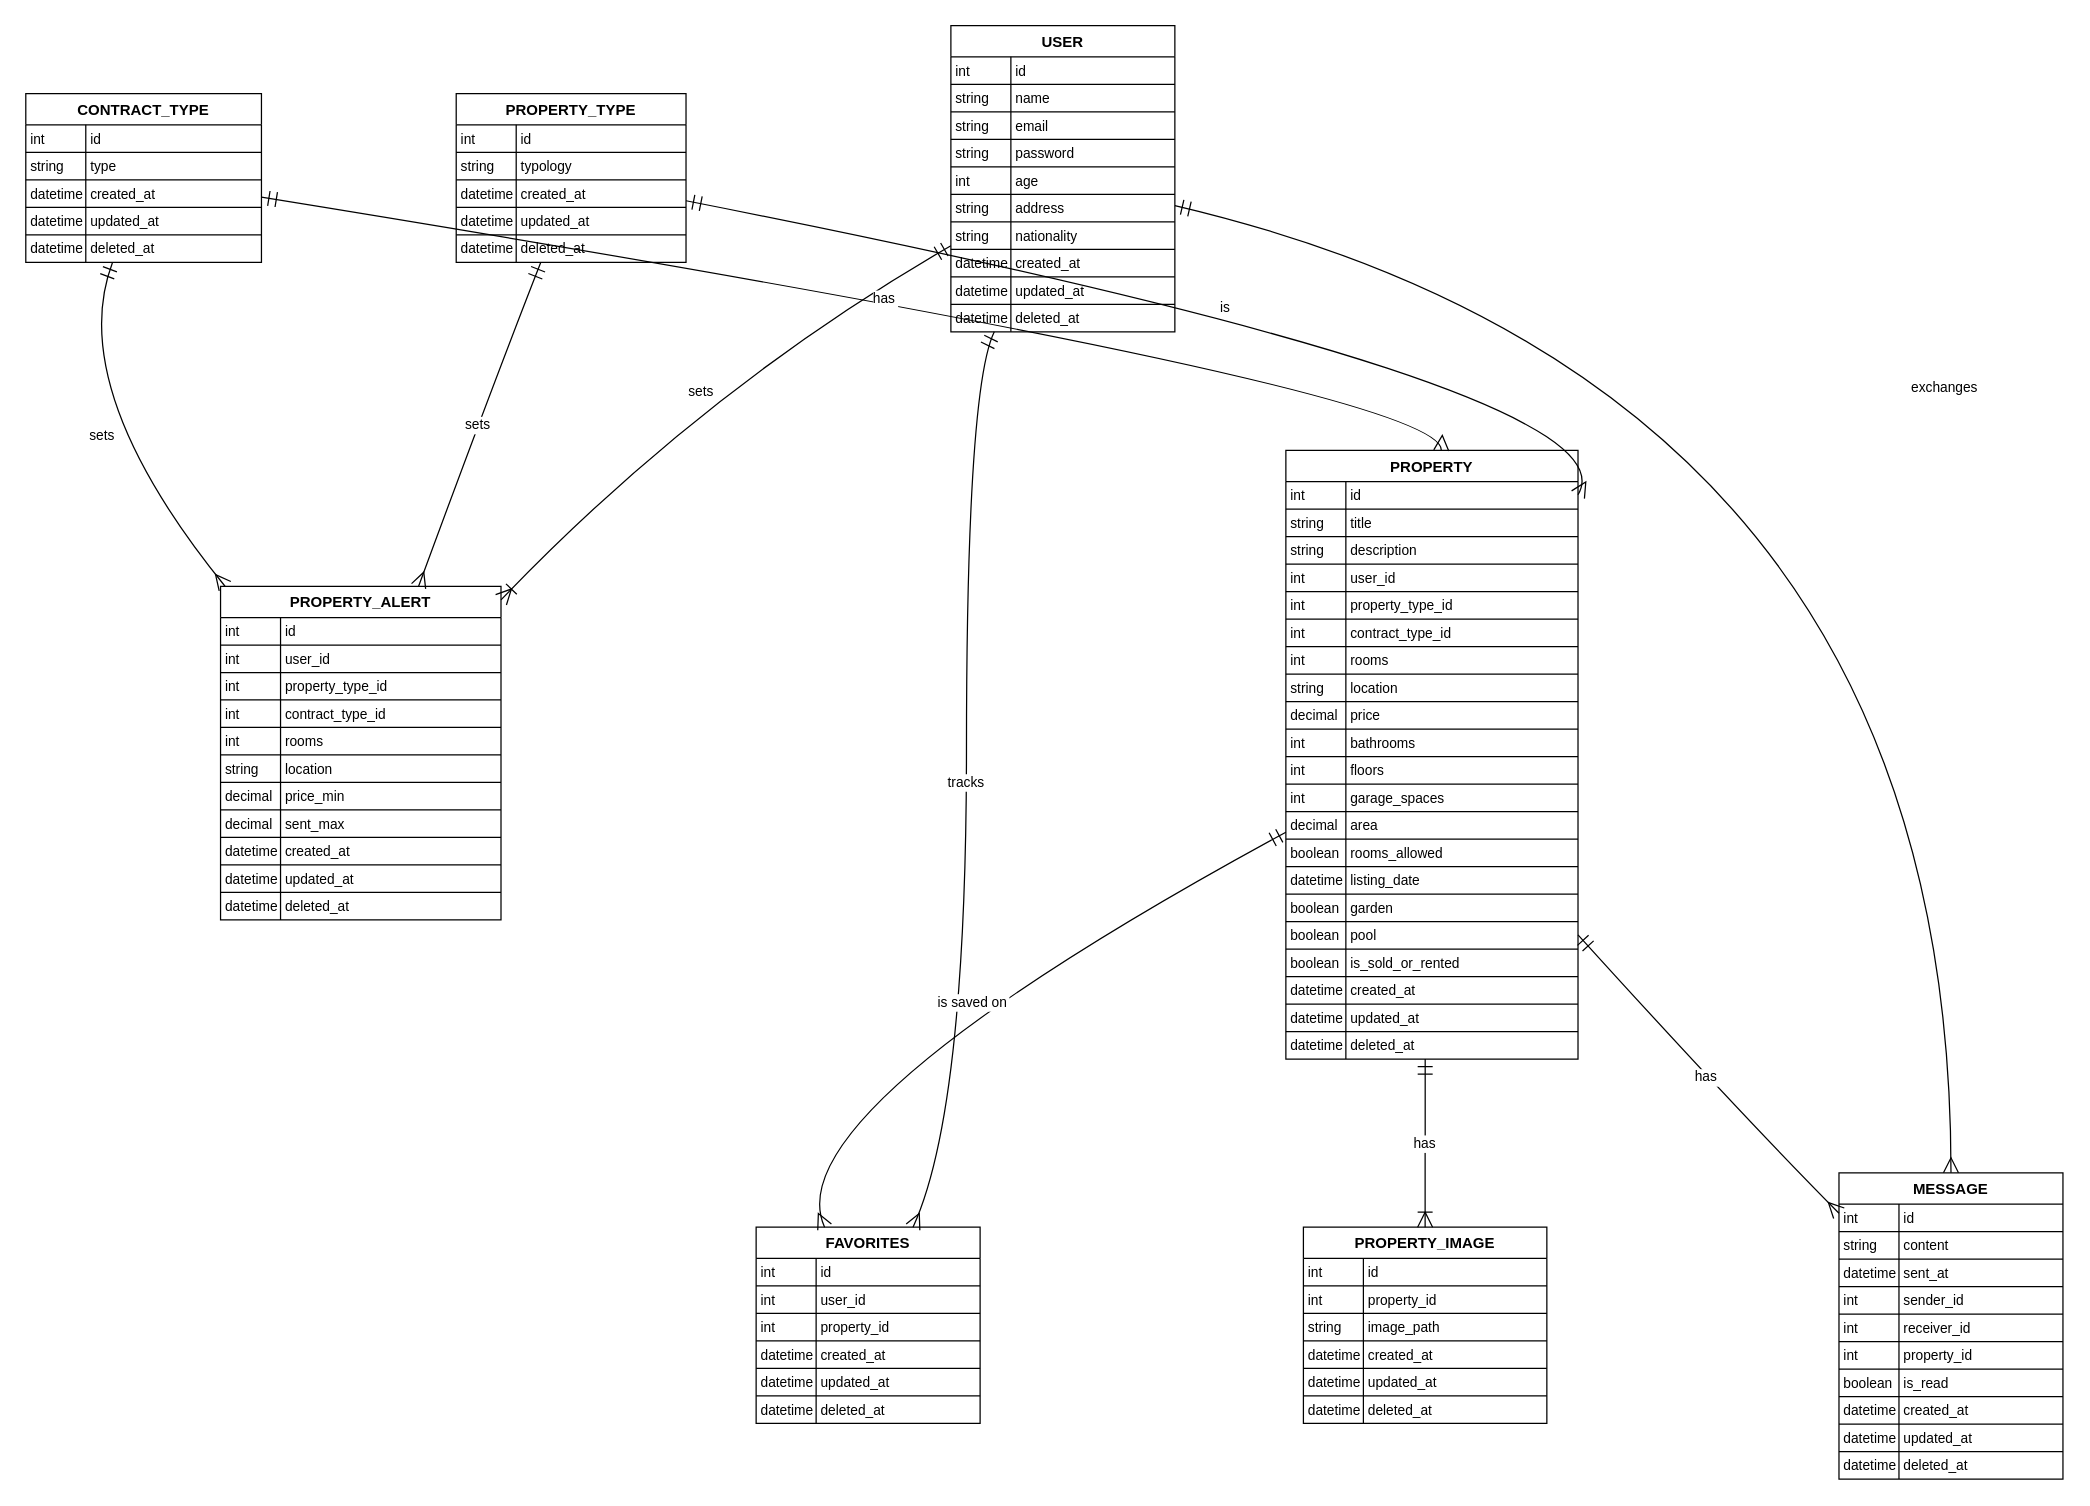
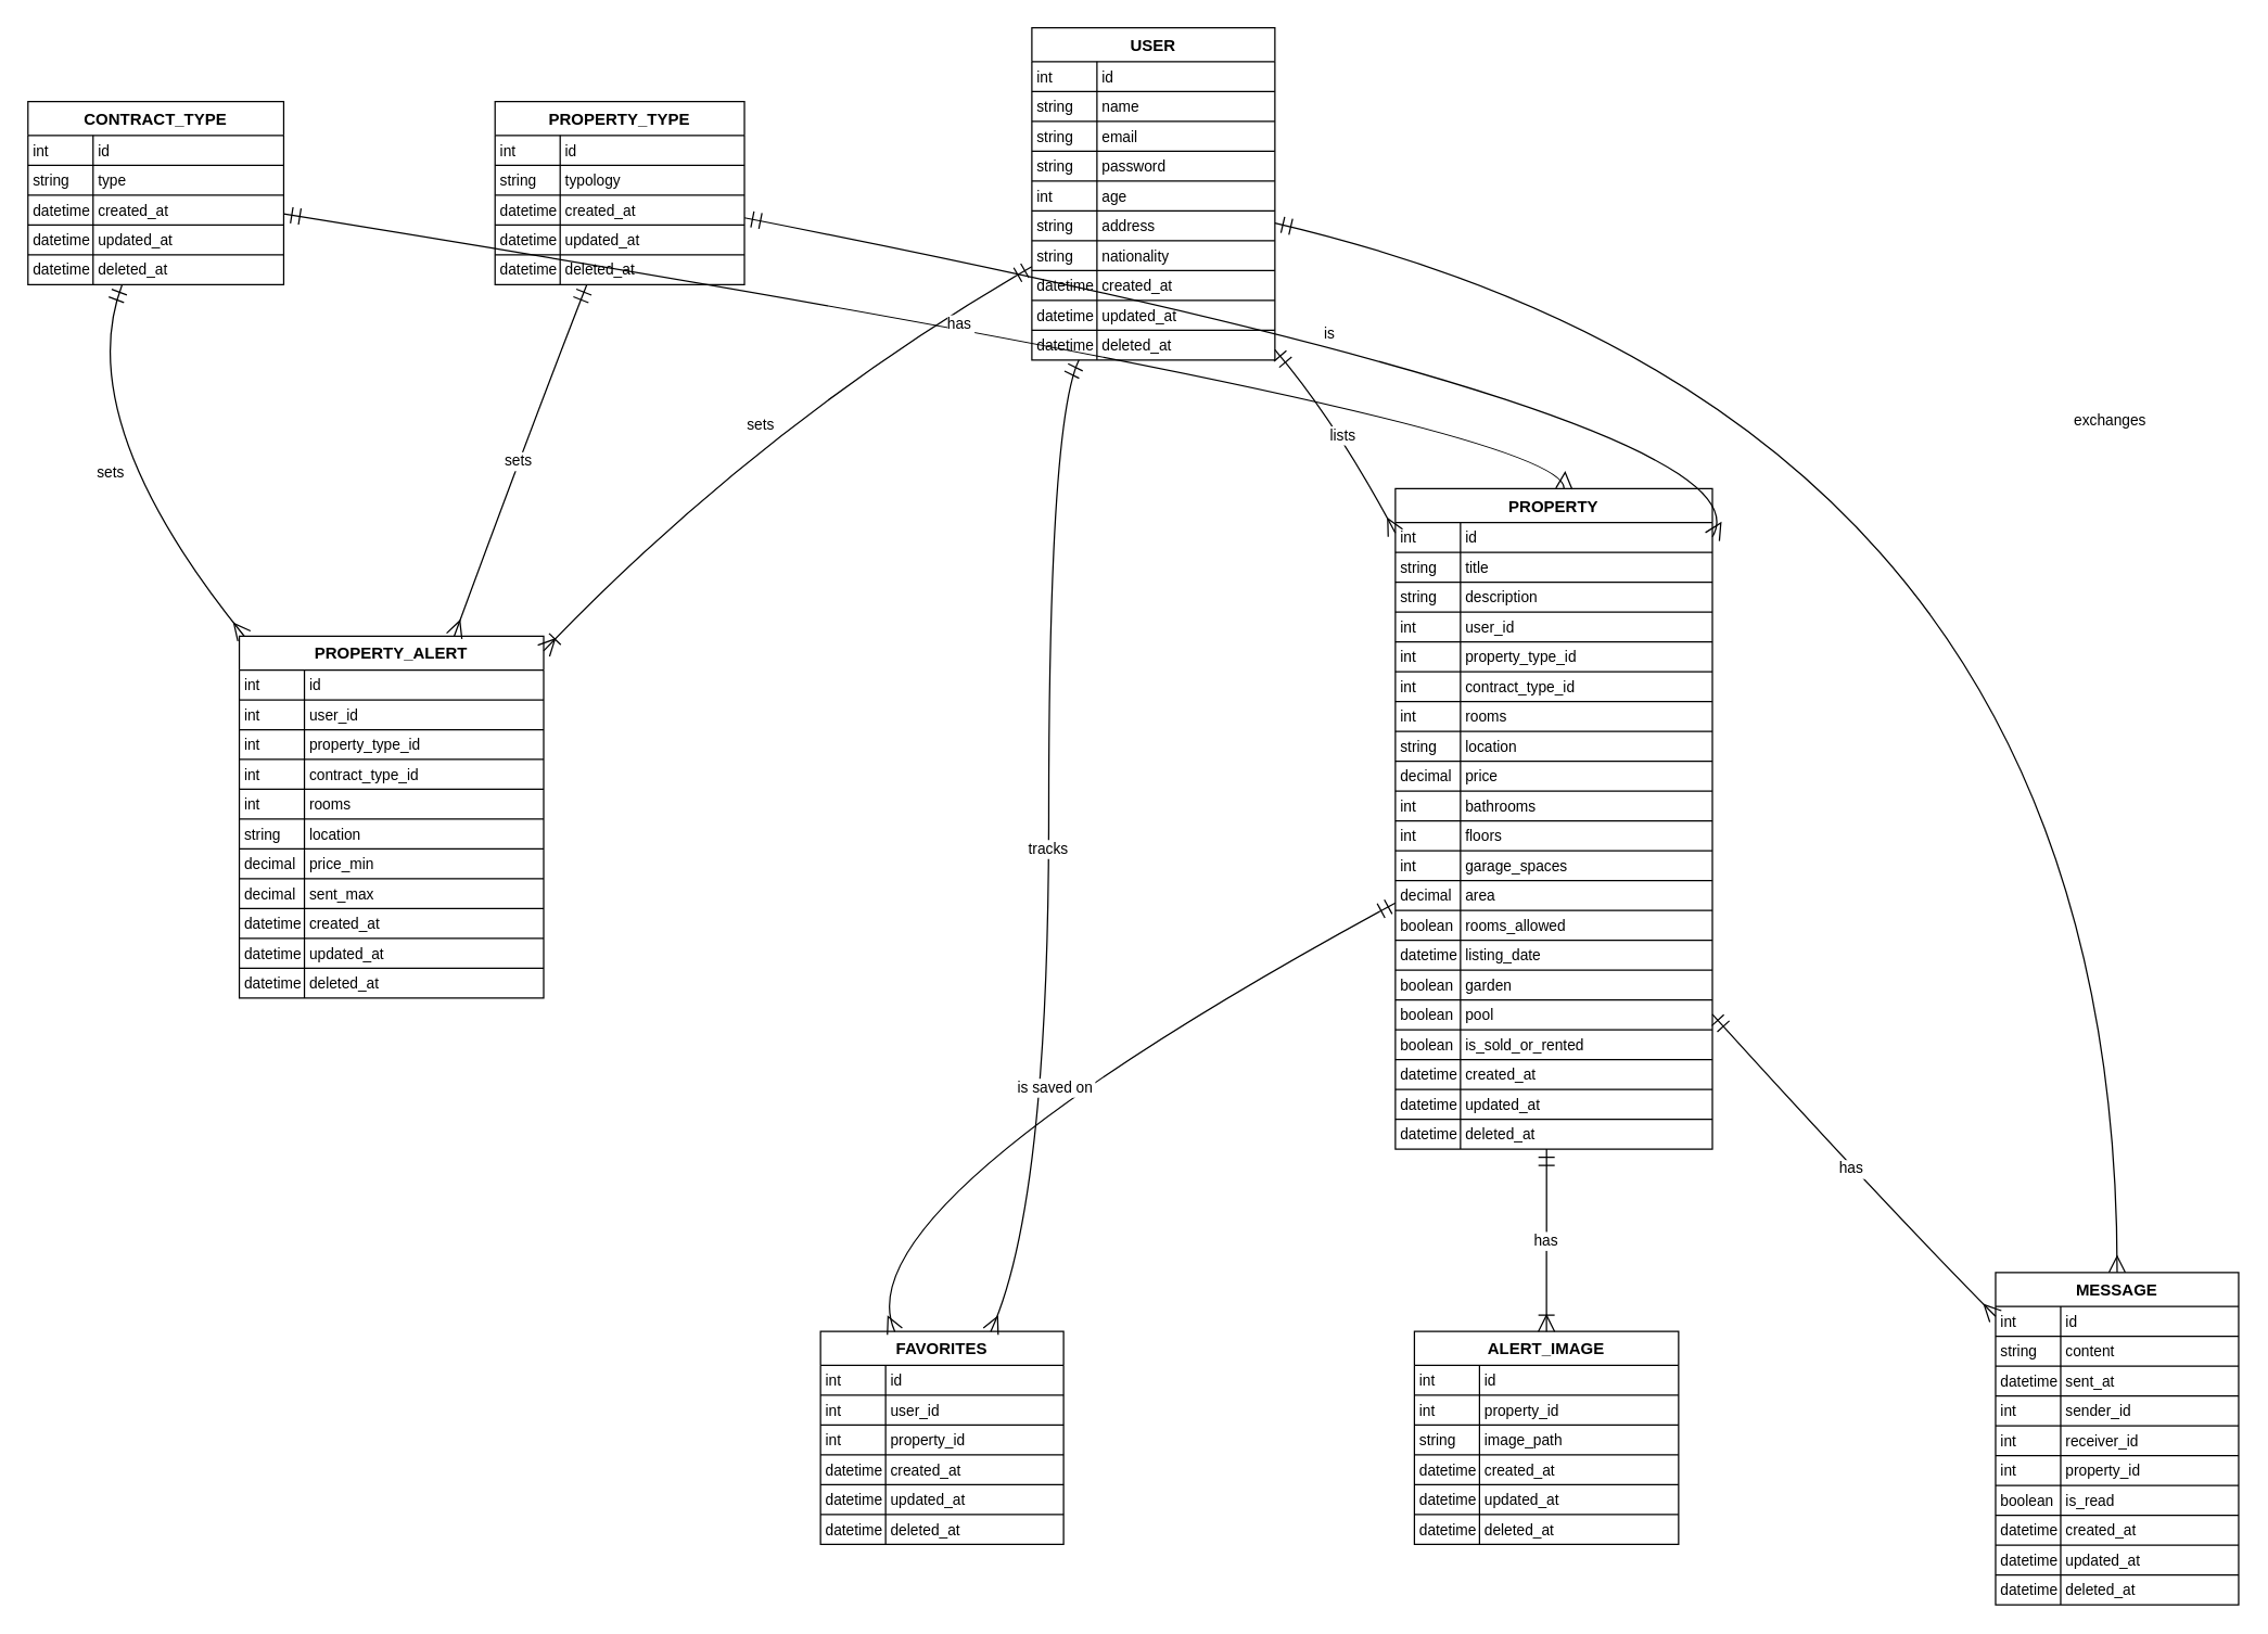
+ <mxCell id="240" value="lists" style="curved=1;startArrow=ERmandOne;startSize=10;;endArrow=ERmany;endSize=10;;exitX=1.002;exitY=0.971;entryX=0.001;entryY=0.068;rounded=0;movable=1;resizable=1;rotatable=1;deletable=1;editable=1;locked=0;connectable=1;" edge="1" parent="2" source="3" target="118"><mxGeometry relative="1" as="geometry"><Array as="points"><mxPoint x="964.598" y="290.494" /></Array></mxGeometry></mxCell>
- <mxCell id="214" value="PROPERTY_IMAGE" style="shape=table;startSize=25;container=1;collapsible=0;childLayout=tableLayout;fixedRows=1;rowLines=1;fontStyle=1;align=center;resizeLast=1;movable=1;resizable=1;rotatable=1;deletable=1;editable=1;locked=0;connectable=1;" vertex="1" parent="2"><mxGeometry x="1022.256" y="961.397" width="194.79" height="157" as="geometry" /></mxCell>
+ <mxCell id="214" value="ALERT_IMAGE" style="shape=table;startSize=25;container=1;collapsible=0;childLayout=tableLayout;fixedRows=1;rowLines=1;fontStyle=1;align=center;resizeLast=1;movable=1;resizable=1;rotatable=1;deletable=1;editable=1;locked=0;connectable=1;" vertex="1" parent="2"><mxGeometry x="1022.256" y="961.397" width="194.79" height="157" as="geometry" /></mxCell>
